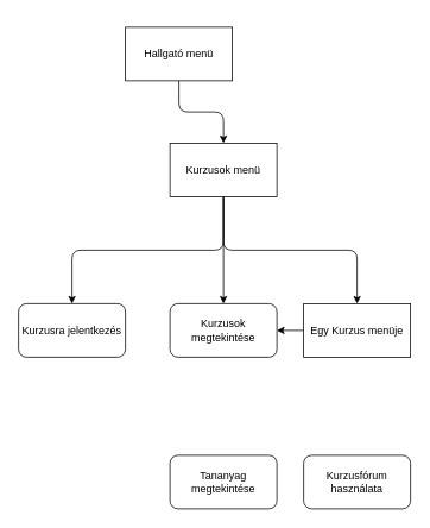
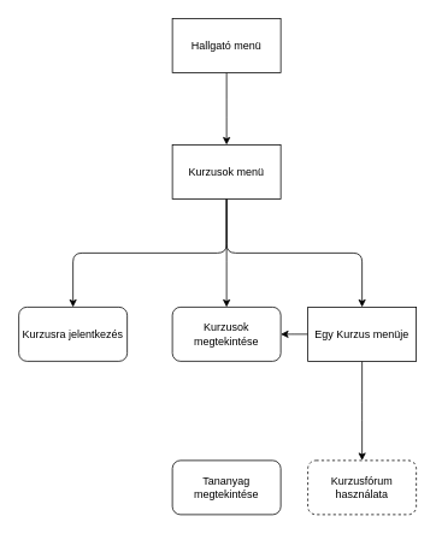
- <mxCell id="3" value="Hallgató menü" style="rounded=0;whiteSpace=wrap;html=1;" parent="1" vertex="1"><mxGeometry x="140" y="30" width="120" height="60" as="geometry" /></mxCell>
+ <mxCell id="3" value="Hallgató menü" style="rounded=0;whiteSpace=wrap;html=1;" parent="1" vertex="1"><mxGeometry x="190" y="20" width="120" height="60" as="geometry" /></mxCell>
+ <mxCell id="5" style="edgeStyle=elbowEdgeStyle;elbow=vertical;html=1;exitX=0.5;exitY=1;exitDx=0;exitDy=0;" parent="1" source="7" target="8" edge="1"><mxGeometry relative="1" as="geometry"><mxPoint x="330" y="400" as="sourcePoint" /></mxGeometry></mxCell>
- <mxCell id="8" value="Kurzusfórum használata" style="rounded=1;whiteSpace=wrap;html=1;" parent="1" vertex="1"><mxGeometry x="340" y="510" width="120" height="60" as="geometry" /></mxCell>
+ <mxCell id="8" value="Kurzusfórum használata" style="rounded=1;whiteSpace=wrap;html=1;dashed=1;" parent="1" vertex="1"><mxGeometry x="340" y="510" width="120" height="60" as="geometry" /></mxCell>
